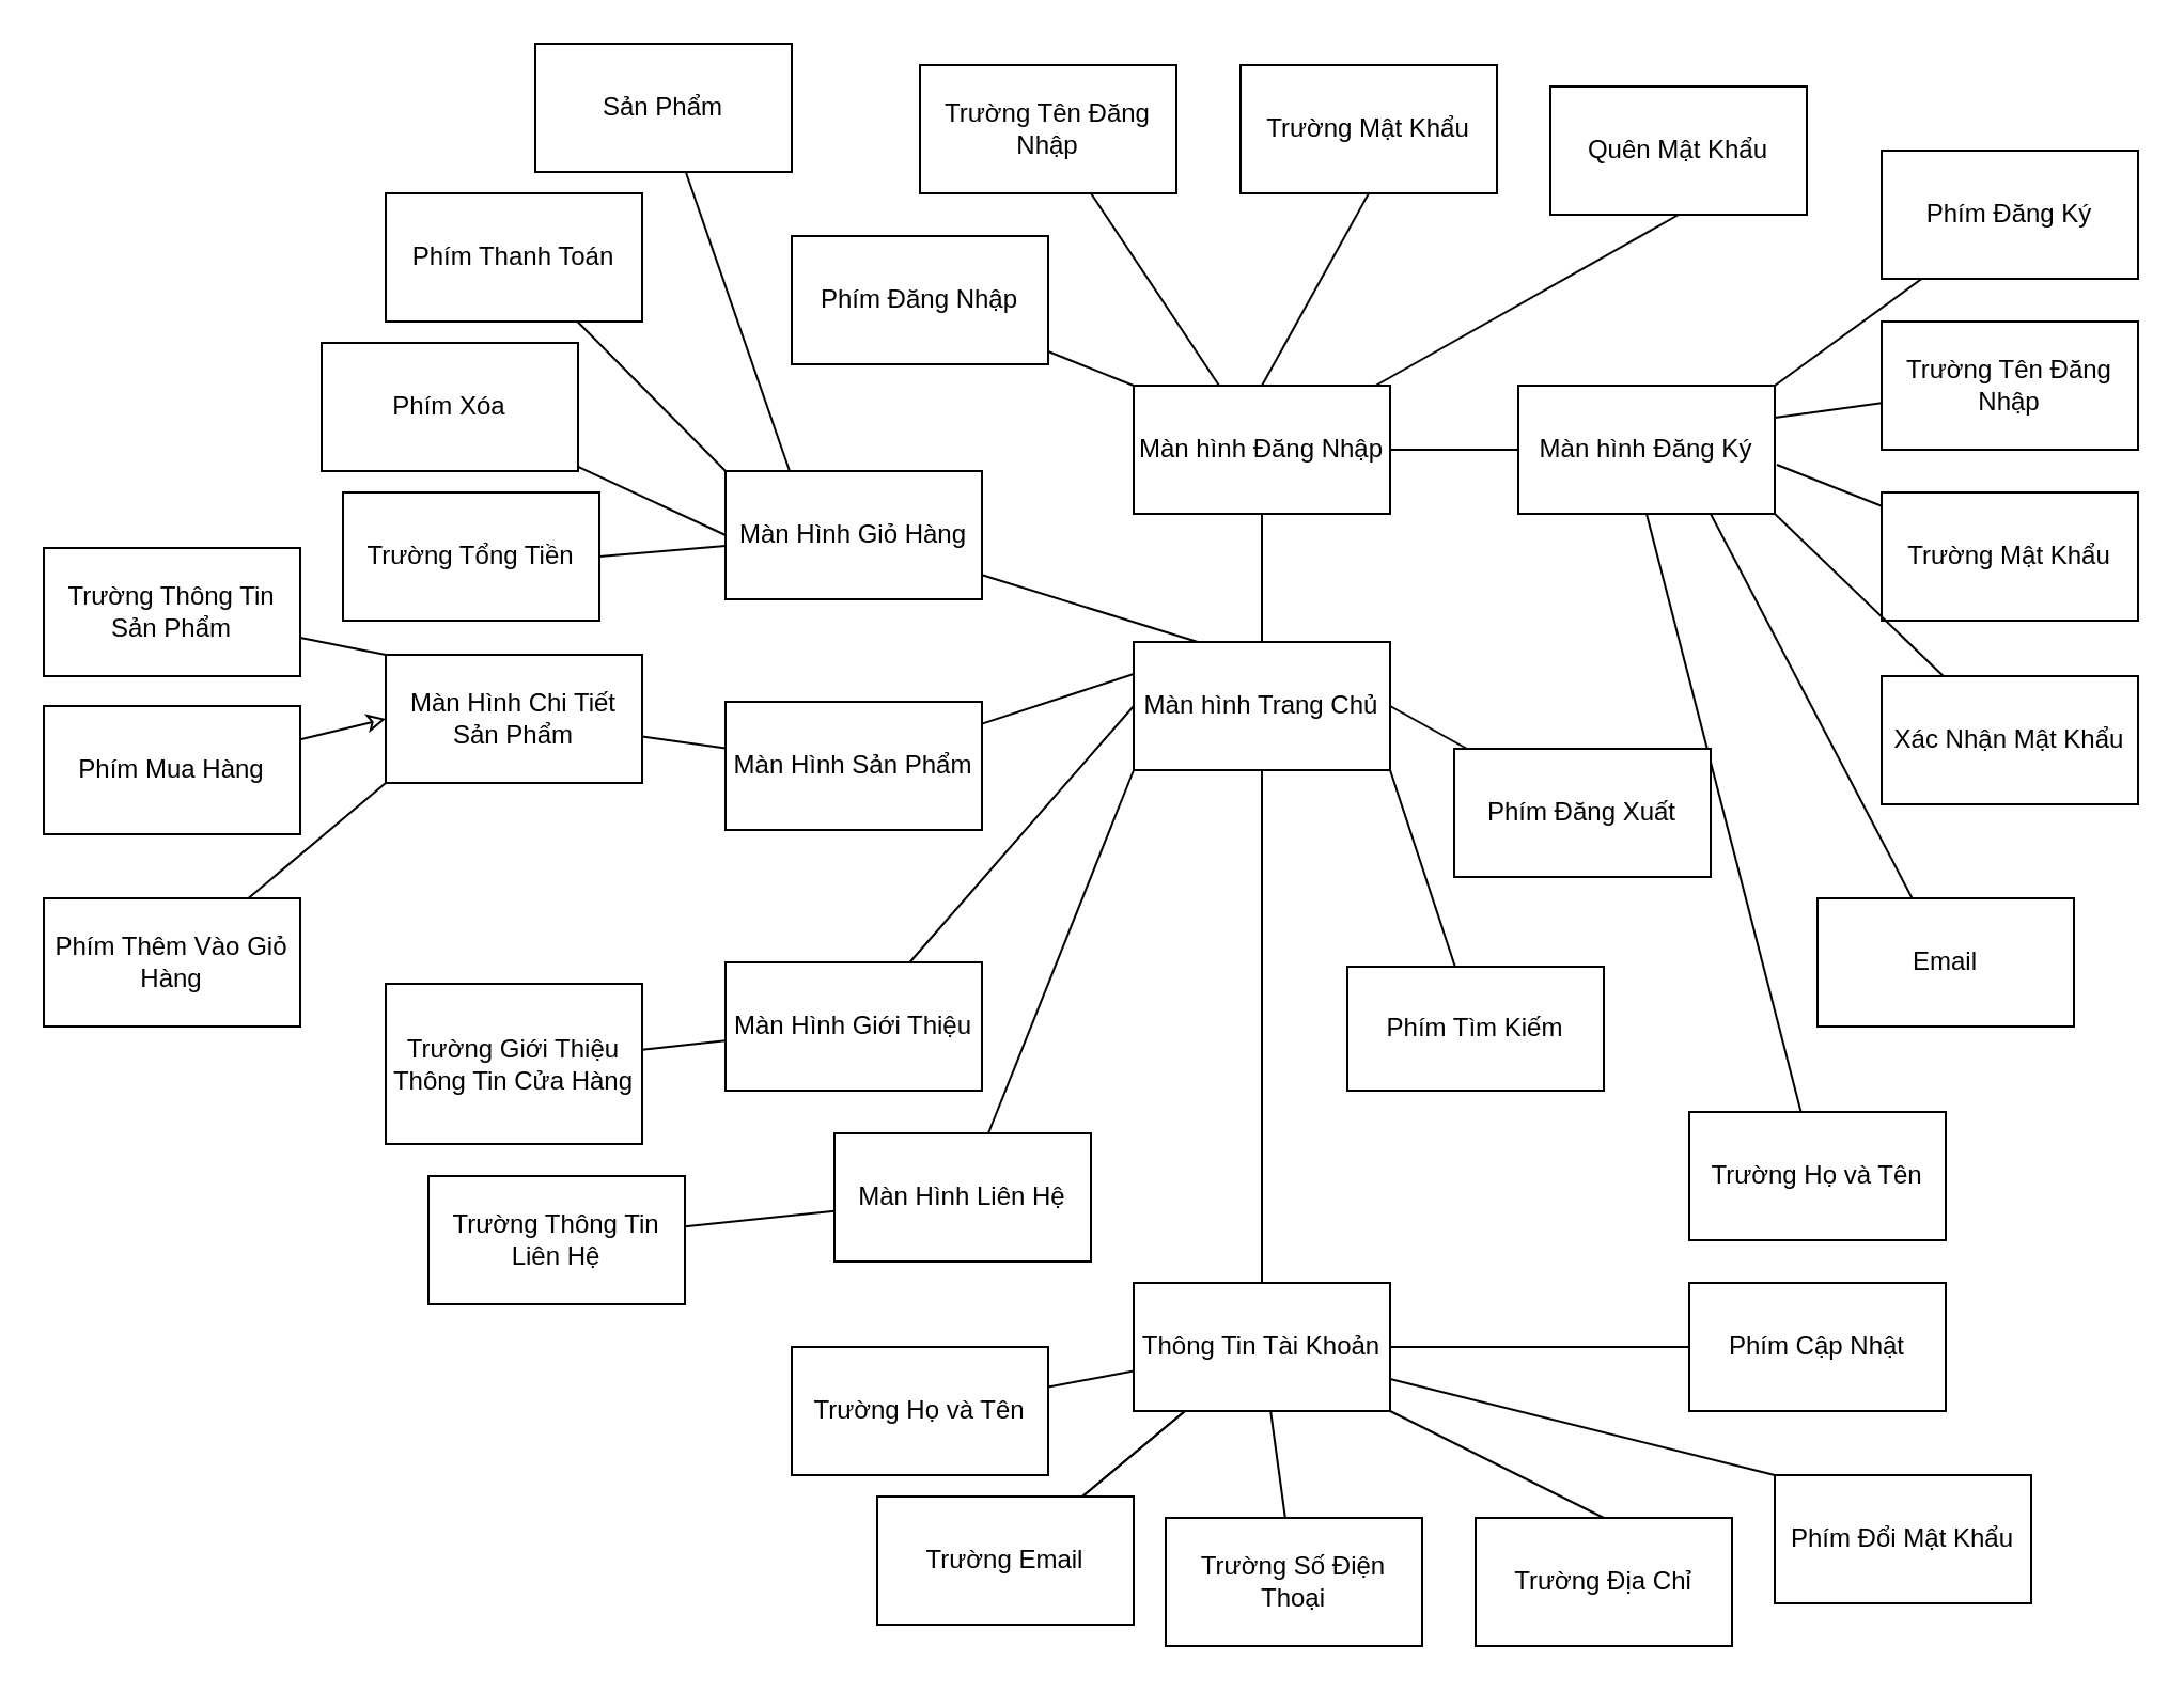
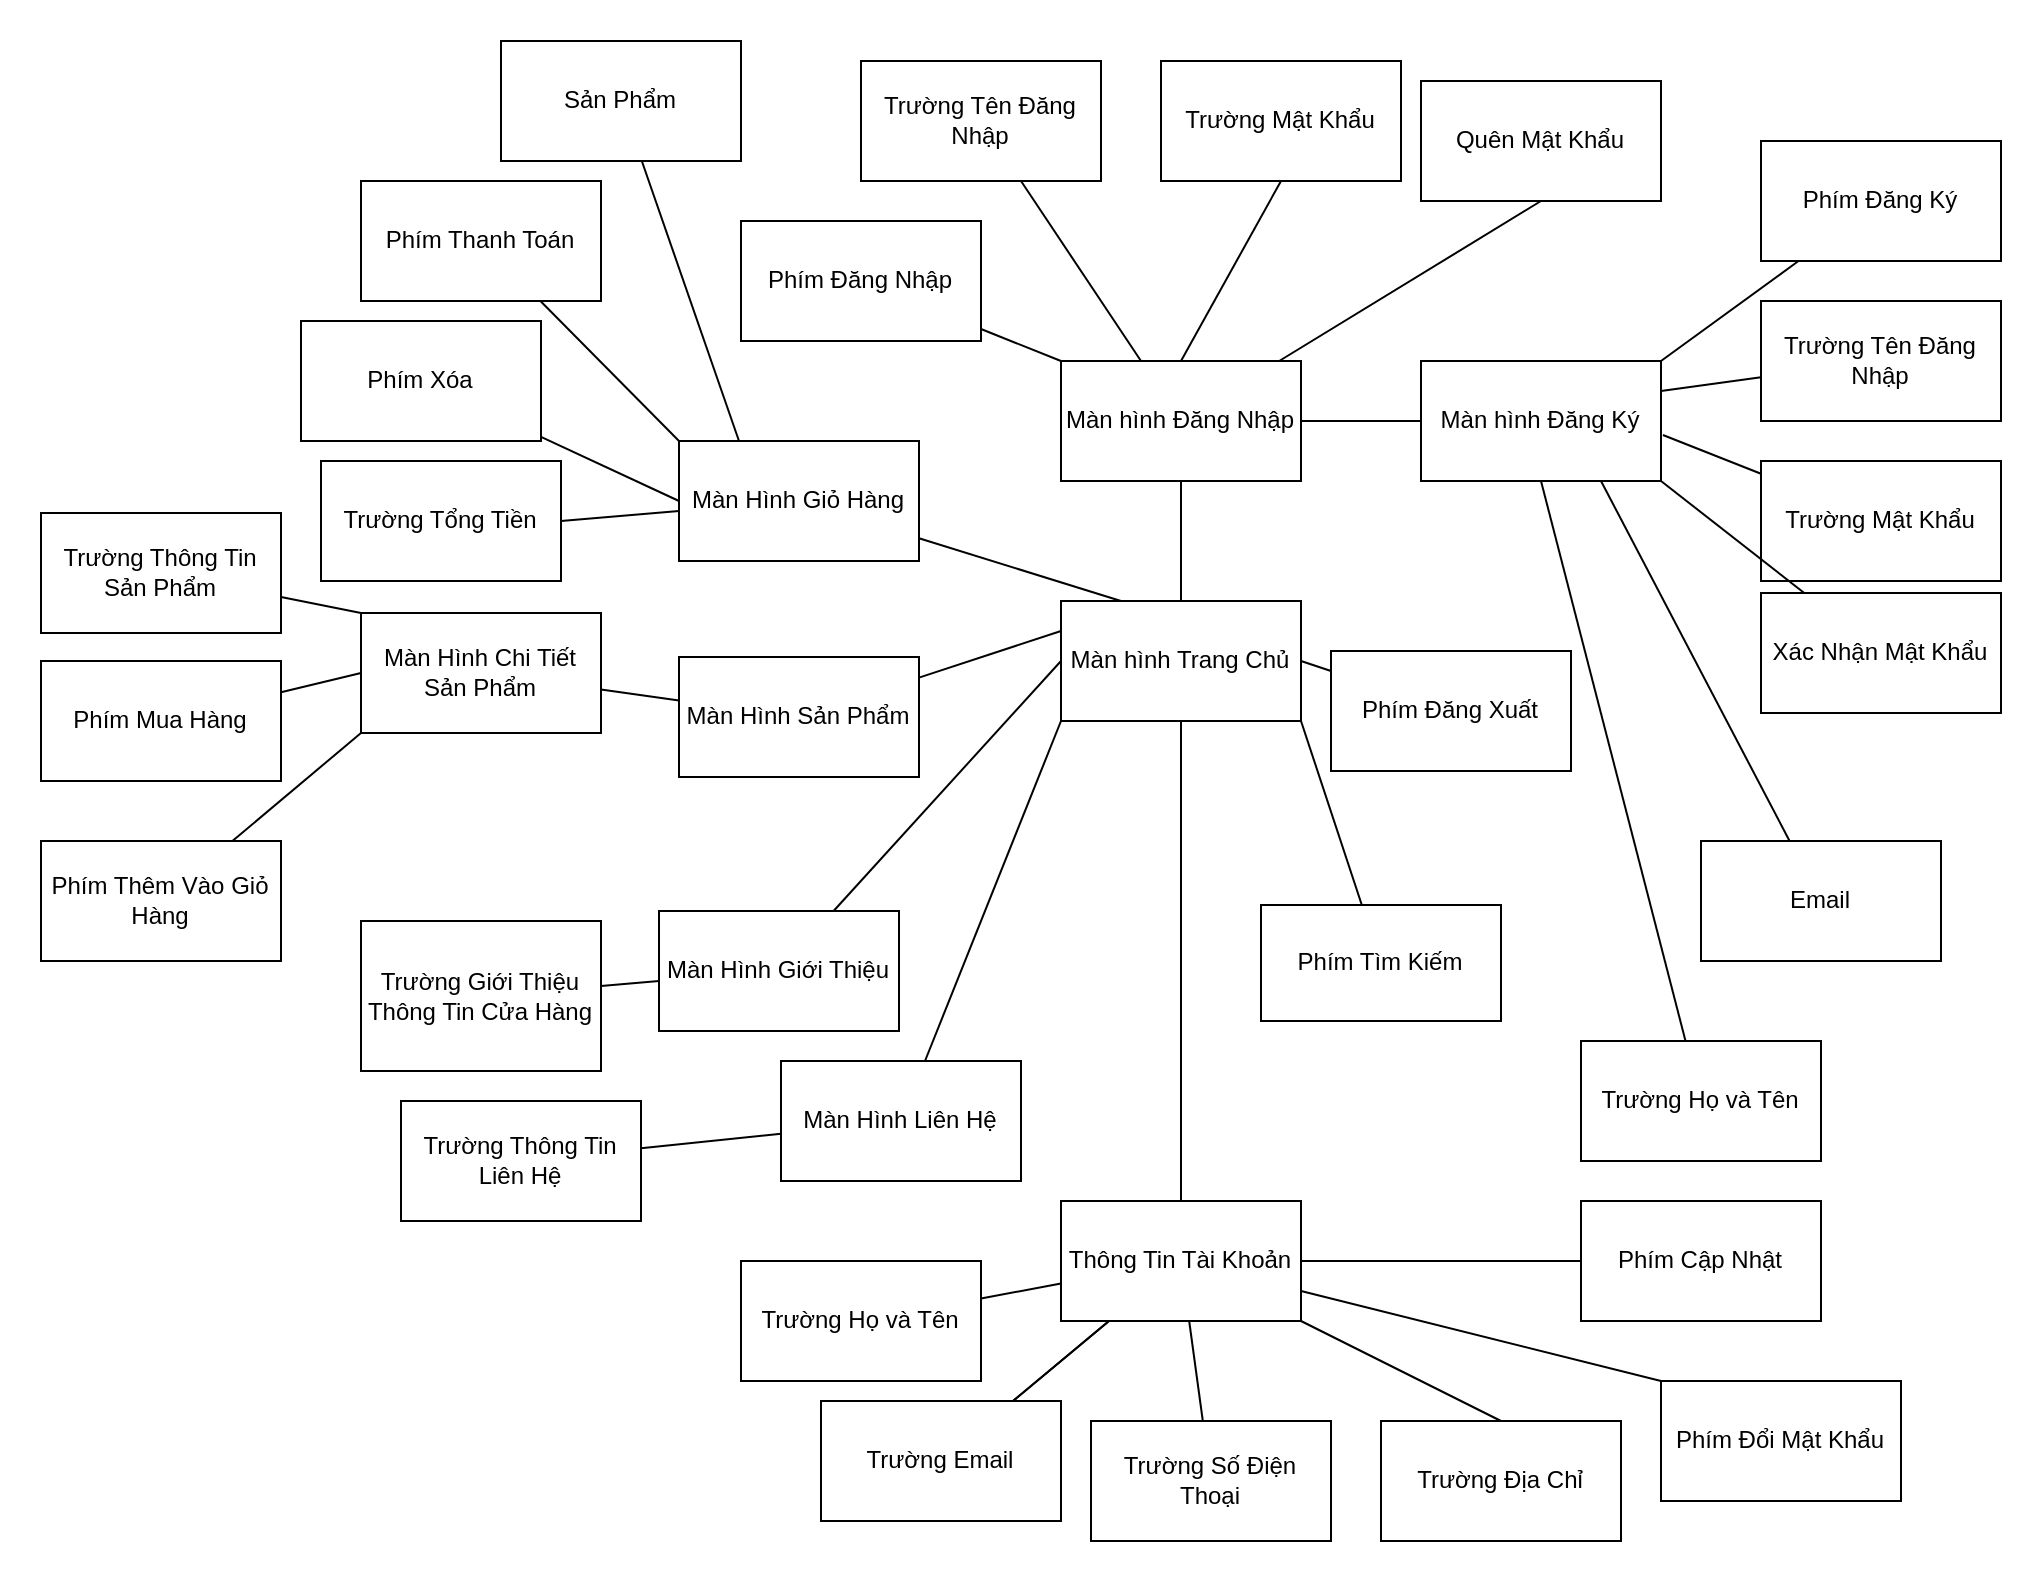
- <mxCell id="58" value="Quên Mật Khẩu" style="whiteSpace=wrap;html=1;" vertex="1" parent="1"><mxGeometry x="725" y="40" width="120" height="60" as="geometry" /></mxCell>
+ <mxCell id="58" value="Quên Mật Khẩu" style="whiteSpace=wrap;html=1;" vertex="1" parent="1"><mxGeometry x="710" y="40" width="120" height="60" as="geometry" /></mxCell>
- <mxCell id="48" value="" style="rounded=0;orthogonalLoop=1;jettySize=auto;html=1;entryX=0;entryY=0.5;entryDx=0;entryDy=0;endArrow=classic;endFill=0;" parent="1" source="49" target="45" edge="1"><mxGeometry relative="1" as="geometry" /></mxCell>
+ <mxCell id="48" value="" style="rounded=0;orthogonalLoop=1;jettySize=auto;html=1;entryX=0;entryY=0.5;entryDx=0;entryDy=0;endArrow=none;endFill=0;" parent="1" source="49" target="45" edge="1"><mxGeometry relative="1" as="geometry" /></mxCell>
- <mxCell id="26" value="Xác Nhận Mật Khẩu" style="whiteSpace=wrap;html=1;" parent="1" vertex="1"><mxGeometry x="880" y="316" width="120" height="60" as="geometry" /></mxCell>
+ <mxCell id="26" value="Xác Nhận Mật Khẩu" style="whiteSpace=wrap;html=1;" parent="1" vertex="1"><mxGeometry x="880" y="296" width="120" height="60" as="geometry" /></mxCell>
- <mxCell id="34" value="Phím Đăng Xuất" style="whiteSpace=wrap;html=1;" parent="1" vertex="1"><mxGeometry x="680" y="350" width="120" height="60" as="geometry" /></mxCell>
+ <mxCell id="34" value="Phím Đăng Xuất" style="whiteSpace=wrap;html=1;" parent="1" vertex="1"><mxGeometry x="665" y="325" width="120" height="60" as="geometry" /></mxCell>
- <mxCell id="30" value="Màn Hình Giới Thiệu" style="whiteSpace=wrap;html=1;" parent="1" vertex="1"><mxGeometry x="339" y="450" width="120" height="60" as="geometry" /></mxCell>
+ <mxCell id="30" value="Màn Hình Giới Thiệu" style="whiteSpace=wrap;html=1;" parent="1" vertex="1"><mxGeometry x="329" y="455" width="120" height="60" as="geometry" /></mxCell>
